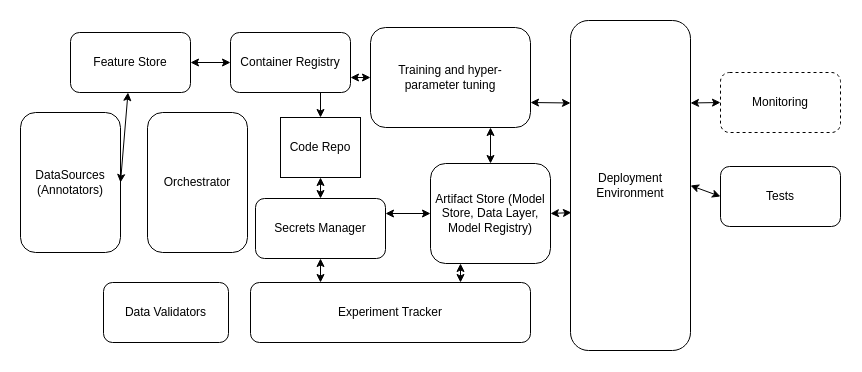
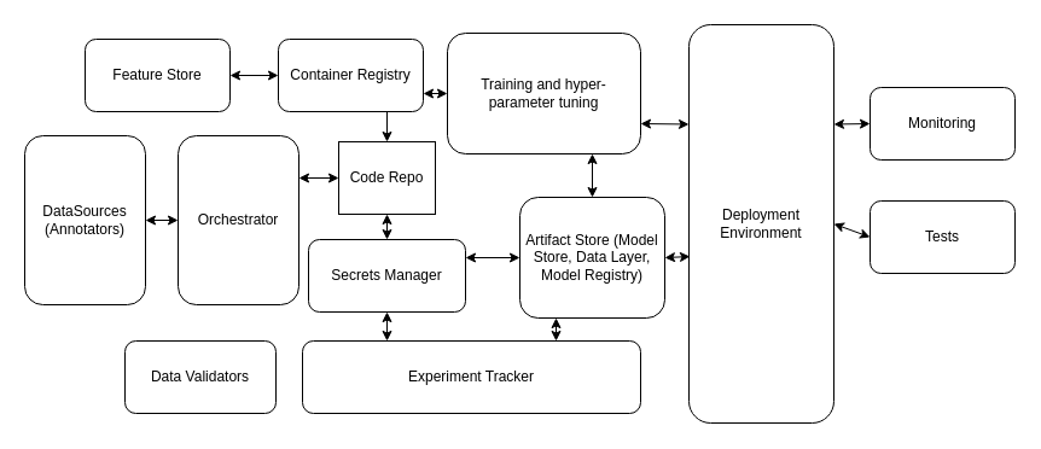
- <mxCell id="25" value="Monitoring" style="rounded=1;whiteSpace=wrap;html=1;dashed=1;" parent="1" vertex="1"><mxGeometry x="720" y="72" width="120" height="60" as="geometry" /></mxCell>
+ <mxCell id="25" value="Monitoring" style="rounded=1;whiteSpace=wrap;html=1;" parent="1" vertex="1"><mxGeometry x="720" y="72" width="120" height="60" as="geometry" /></mxCell>
- <mxCell id="14" value="" style="endArrow=classic;startArrow=classic;html=1;rounded=0;exitX=1;exitY=0.5;exitDx=0;exitDy=0;" parent="1" source="4" target="2" edge="1"><mxGeometry width="50" height="50" relative="1" as="geometry"><mxPoint x="380" y="212" as="sourcePoint" /><mxPoint x="430" y="162" as="targetPoint" /></mxGeometry></mxCell>
+ <mxCell id="14" value="" style="endArrow=classic;startArrow=classic;html=1;rounded=0;entryX=0;entryY=0.5;entryDx=0;entryDy=0;exitX=1;exitY=0.5;exitDx=0;exitDy=0;" parent="1" source="4" target="5" edge="1"><mxGeometry width="50" height="50" relative="1" as="geometry"><mxPoint x="380" y="212" as="sourcePoint" /><mxPoint x="430" y="162" as="targetPoint" /></mxGeometry></mxCell>
+ <mxCell id="15" value="" style="endArrow=classic;startArrow=classic;html=1;rounded=0;entryX=0;entryY=0.5;entryDx=0;entryDy=0;exitX=1;exitY=0.25;exitDx=0;exitDy=0;" parent="1" source="5" target="6" edge="1"><mxGeometry width="50" height="50" relative="1" as="geometry"><mxPoint x="380" y="212" as="sourcePoint" /><mxPoint x="430" y="162" as="targetPoint" /></mxGeometry></mxCell>
